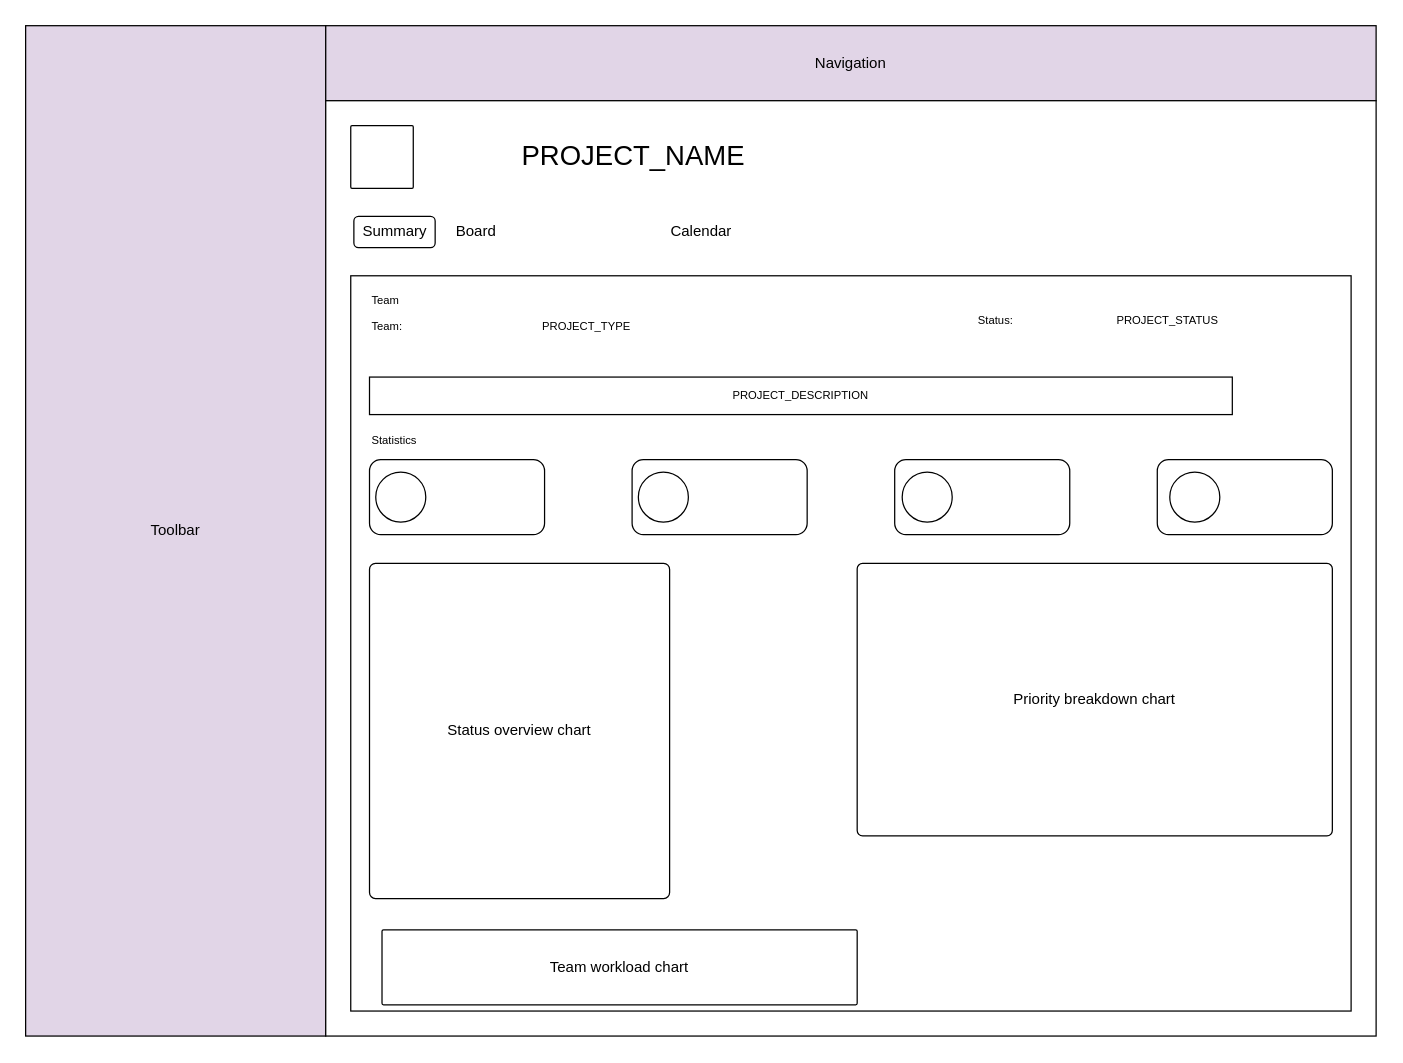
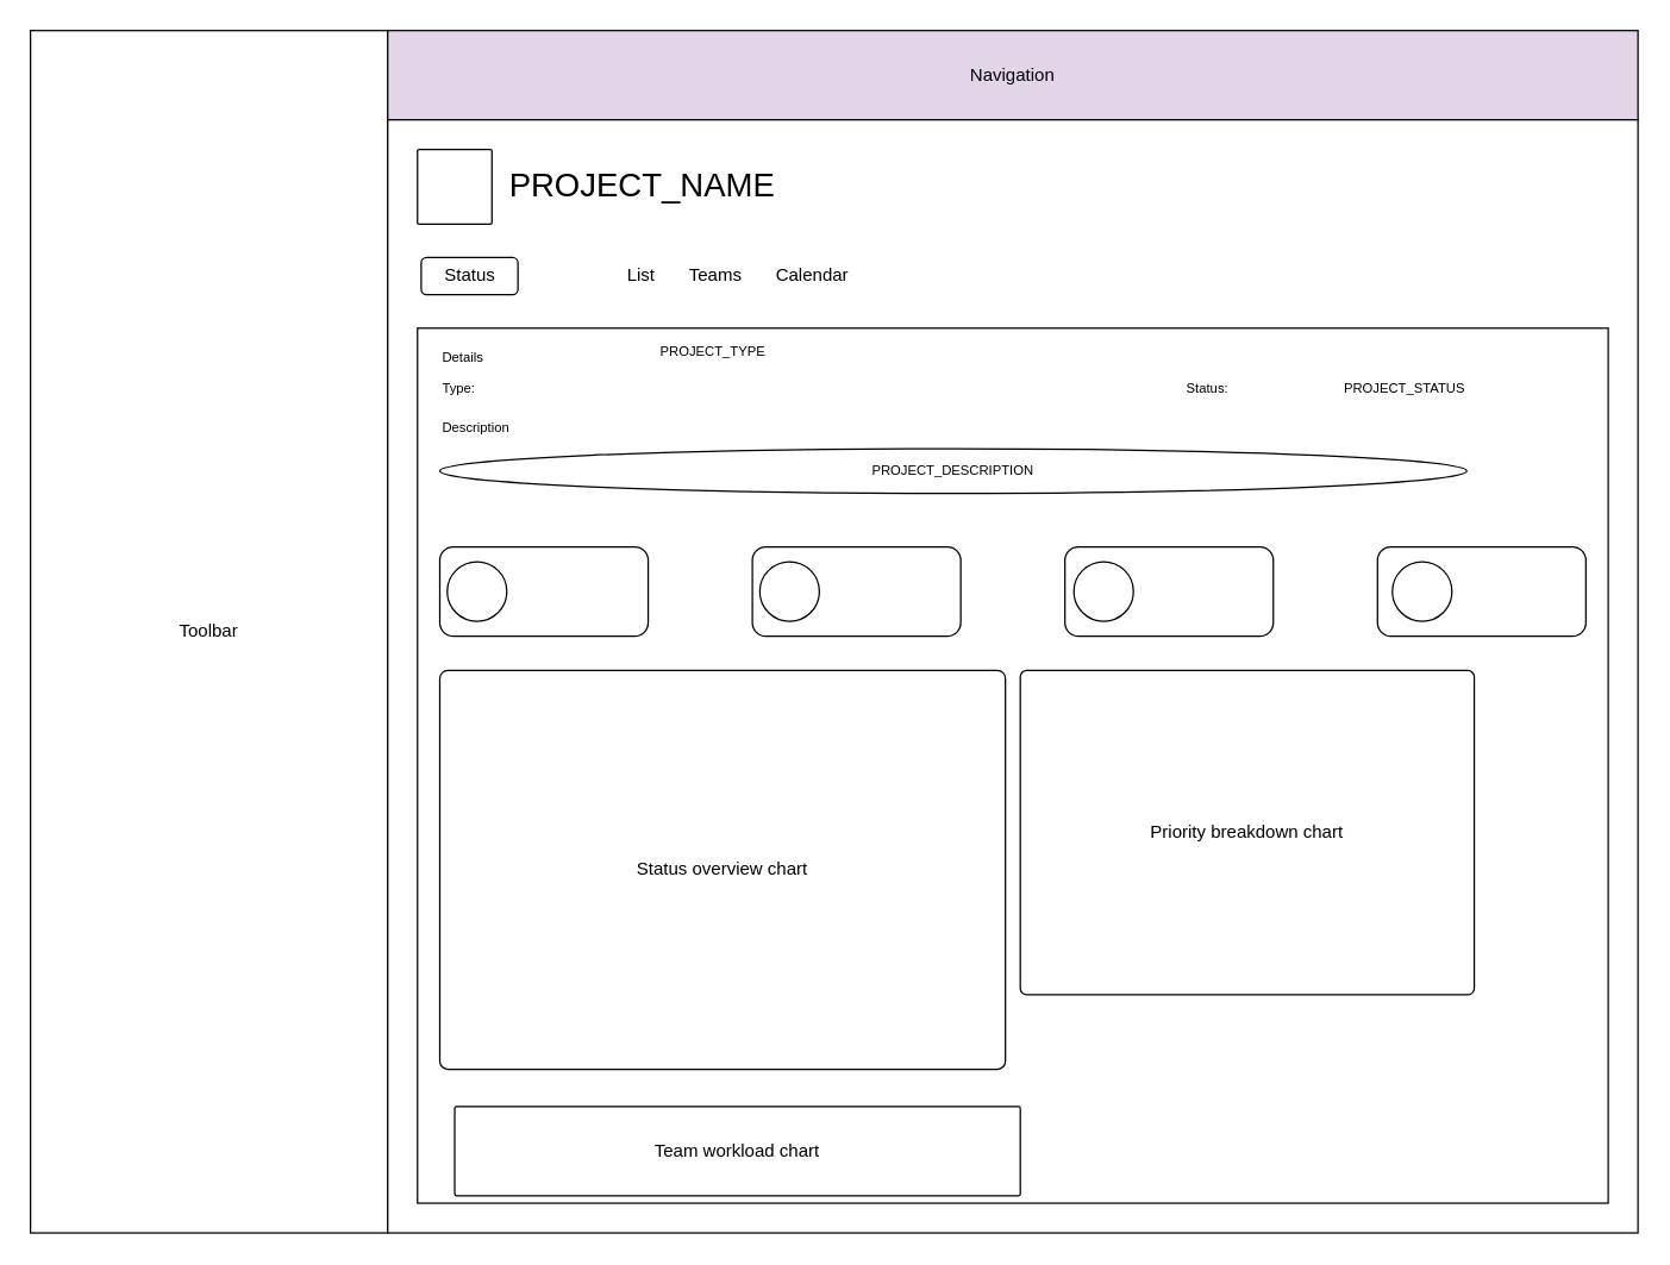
- <mxCell id="6" value="&lt;font style=&quot;font-size: 22px;&quot;&gt;PROJECT_NAME&lt;/font&gt;" style="rounded=0;whiteSpace=wrap;html=1;fillStyle=auto;fillColor=none;gradientColor=none;align=left;strokeColor=none;fontSize=22;verticalAlign=middle;" parent="1" vertex="1"><mxGeometry x="415" y="100" width="170" height="50" as="geometry" /></mxCell>
+ <mxCell id="6" value="&lt;font style=&quot;font-size: 22px;&quot;&gt;PROJECT_NAME&lt;/font&gt;" style="rounded=0;whiteSpace=wrap;html=1;fillStyle=auto;fillColor=none;gradientColor=none;align=left;strokeColor=none;fontSize=22;verticalAlign=middle;" parent="1" vertex="1"><mxGeometry x="340" y="100" width="170" height="50" as="geometry" /></mxCell>
- <mxCell id="7" value="Summary" style="text;html=1;align=center;verticalAlign=middle;resizable=0;points=[];autosize=1;strokeColor=none;fillColor=none;" parent="1" vertex="1"><mxGeometry x="280" y="170" width="70" height="30" as="geometry" /></mxCell>
+ <mxCell id="7" value="Status" style="text;html=1;align=center;verticalAlign=middle;resizable=0;points=[];autosize=1;strokeColor=none;fillColor=none;" parent="1" vertex="1"><mxGeometry x="280" y="170" width="70" height="30" as="geometry" /></mxCell>
- <mxCell id="8" value="Board" style="text;html=1;align=center;verticalAlign=middle;resizable=0;points=[];autosize=1;strokeColor=none;fillColor=none;" parent="1" vertex="1"><mxGeometry x="350" y="170" width="60" height="30" as="geometry" /></mxCell>
+ <mxCell id="9" value="List" style="text;html=1;align=center;verticalAlign=middle;resizable=0;points=[];autosize=1;strokeColor=none;fillColor=none;" parent="1" vertex="1"><mxGeometry x="410" y="170" width="40" height="30" as="geometry" /></mxCell>
+ <mxCell id="10" value="Teams" style="text;html=1;align=center;verticalAlign=middle;resizable=0;points=[];autosize=1;strokeColor=none;fillColor=none;" parent="1" vertex="1"><mxGeometry x="450" y="170" width="60" height="30" as="geometry" /></mxCell>
- <mxCell id="11" value="Calendar" style="text;html=1;align=center;verticalAlign=middle;resizable=0;points=[];autosize=1;strokeColor=none;fillColor=none;" parent="1" vertex="1"><mxGeometry x="525" y="170" width="70" height="30" as="geometry" /></mxCell>
+ <mxCell id="11" value="Calendar" style="text;html=1;align=center;verticalAlign=middle;resizable=0;points=[];autosize=1;strokeColor=none;fillColor=none;" parent="1" vertex="1"><mxGeometry x="510" y="170" width="70" height="30" as="geometry" /></mxCell>
- <mxCell id="14" value="Team" style="text;html=1;align=left;verticalAlign=middle;resizable=0;points=[];autosize=1;strokeColor=none;fillColor=none;fontSize=9;" vertex="1" parent="1"><mxGeometry x="295" y="230" width="50" height="20" as="geometry" /></mxCell>
+ <mxCell id="14" value="Details" style="text;html=1;align=left;verticalAlign=middle;resizable=0;points=[];autosize=1;strokeColor=none;fillColor=none;fontSize=9;" vertex="1" parent="1"><mxGeometry x="295" y="230" width="50" height="20" as="geometry" /></mxCell>
- <mxCell id="16" value="Status:" style="text;html=1;align=left;verticalAlign=middle;resizable=0;points=[];autosize=1;strokeColor=none;fillColor=none;fontSize=9;" vertex="1" parent="1"><mxGeometry x="780" y="246" width="50" height="20" as="geometry" /></mxCell>
+ <mxCell id="16" value="Status:" style="text;html=1;align=left;verticalAlign=middle;resizable=0;points=[];autosize=1;strokeColor=none;fillColor=none;fontSize=9;" vertex="1" parent="1"><mxGeometry x="795" y="251" width="50" height="20" as="geometry" /></mxCell>
- <mxCell id="18" value="PROJECT_STATUS" style="text;html=1;align=right;verticalAlign=middle;resizable=0;points=[];autosize=1;strokeColor=none;fillColor=none;fontSize=9;" vertex="1" parent="1"><mxGeometry x="875" y="246" width="100" height="20" as="geometry" /></mxCell>
+ <mxCell id="18" value="PROJECT_STATUS" style="text;html=1;align=right;verticalAlign=middle;resizable=0;points=[];autosize=1;strokeColor=none;fillColor=none;fontSize=9;" vertex="1" parent="1"><mxGeometry x="885" y="251" width="100" height="20" as="geometry" /></mxCell>
- <mxCell id="15" value="Team:" style="text;html=1;align=left;verticalAlign=middle;resizable=0;points=[];autosize=1;strokeColor=none;fillColor=none;fontSize=9;" vertex="1" parent="1"><mxGeometry x="295" y="251" width="50" height="20" as="geometry" /></mxCell>
+ <mxCell id="15" value="Type:" style="text;html=1;align=left;verticalAlign=middle;resizable=0;points=[];autosize=1;strokeColor=none;fillColor=none;fontSize=9;" vertex="1" parent="1"><mxGeometry x="295" y="251" width="50" height="20" as="geometry" /></mxCell>
- <mxCell id="17" value="PROJECT_TYPE" style="text;html=1;align=right;verticalAlign=middle;resizable=0;points=[];autosize=1;strokeColor=none;fillColor=none;fontSize=9;" vertex="1" parent="1"><mxGeometry x="415" y="251" width="90" height="20" as="geometry" /></mxCell>
+ <mxCell id="17" value="PROJECT_TYPE" style="text;html=1;align=right;verticalAlign=middle;resizable=0;points=[];autosize=1;strokeColor=none;fillColor=none;fontSize=9;" vertex="1" parent="1"><mxGeometry x="425" y="226" width="90" height="20" as="geometry" /></mxCell>
+ <mxCell id="20" value="Description" style="text;html=1;align=left;verticalAlign=middle;resizable=0;points=[];autosize=1;strokeColor=none;fillColor=none;fontSize=9;" vertex="1" parent="1"><mxGeometry x="295" y="277" width="70" height="20" as="geometry" /></mxCell>
- <mxCell id="22" value="PROJECT_DESCRIPTION" style="rounded=0;whiteSpace=wrap;html=1;fillStyle=hatch;fontSize=9;fillColor=#FFFFFF;gradientColor=none;" vertex="1" parent="1"><mxGeometry x="295" y="301" width="690" height="30" as="geometry" /></mxCell>
+ <mxCell id="22" value="PROJECT_DESCRIPTION" style="ellipse;whiteSpace=wrap;html=1;fillStyle=hatch;fontSize=9;fillColor=#FFFFFF;gradientColor=none;" vertex="1" parent="1"><mxGeometry x="295" y="301" width="690" height="30" as="geometry" /></mxCell>
- <mxCell id="23" value="Statistics" style="text;html=1;align=left;verticalAlign=middle;resizable=0;points=[];autosize=1;strokeColor=none;fillColor=none;fontSize=9;" vertex="1" parent="1"><mxGeometry x="295" y="342" width="60" height="20" as="geometry" /></mxCell>
- <mxCell id="2" value="Toolbar" style="rounded=0;whiteSpace=wrap;html=1;fillColor=#e1d5e7;" parent="1" vertex="1"><mxGeometry x="20" y="20" width="240" height="808" as="geometry" /></mxCell>
+ <mxCell id="2" value="Toolbar" style="rounded=0;whiteSpace=wrap;html=1;" parent="1" vertex="1"><mxGeometry x="20" y="20" width="240" height="808" as="geometry" /></mxCell>
- <mxCell id="34" value="Priority breakdown chart" style="rounded=1;whiteSpace=wrap;html=1;arcSize=2;fillStyle=hatch;fillColor=#FFFFFF;" vertex="1" parent="1"><mxGeometry x="685" y="450" width="380" height="218" as="geometry" /></mxCell>
+ <mxCell id="34" value="Priority breakdown chart" style="rounded=1;whiteSpace=wrap;html=1;arcSize=2;fillStyle=hatch;fillColor=#FFFFFF;" vertex="1" parent="1"><mxGeometry x="685" y="450" width="305" height="218" as="geometry" /></mxCell>
- <mxCell id="33" value="Status overview chart" style="rounded=1;whiteSpace=wrap;html=1;arcSize=2;fillColor=#FFFFFF;fillStyle=hatch;" vertex="1" parent="1"><mxGeometry x="295" y="450" width="240" height="268" as="geometry" /></mxCell>
+ <mxCell id="33" value="Status overview chart" style="rounded=1;whiteSpace=wrap;html=1;arcSize=2;fillColor=#FFFFFF;fillStyle=hatch;" vertex="1" parent="1"><mxGeometry x="295" y="450" width="380" height="268" as="geometry" /></mxCell>
